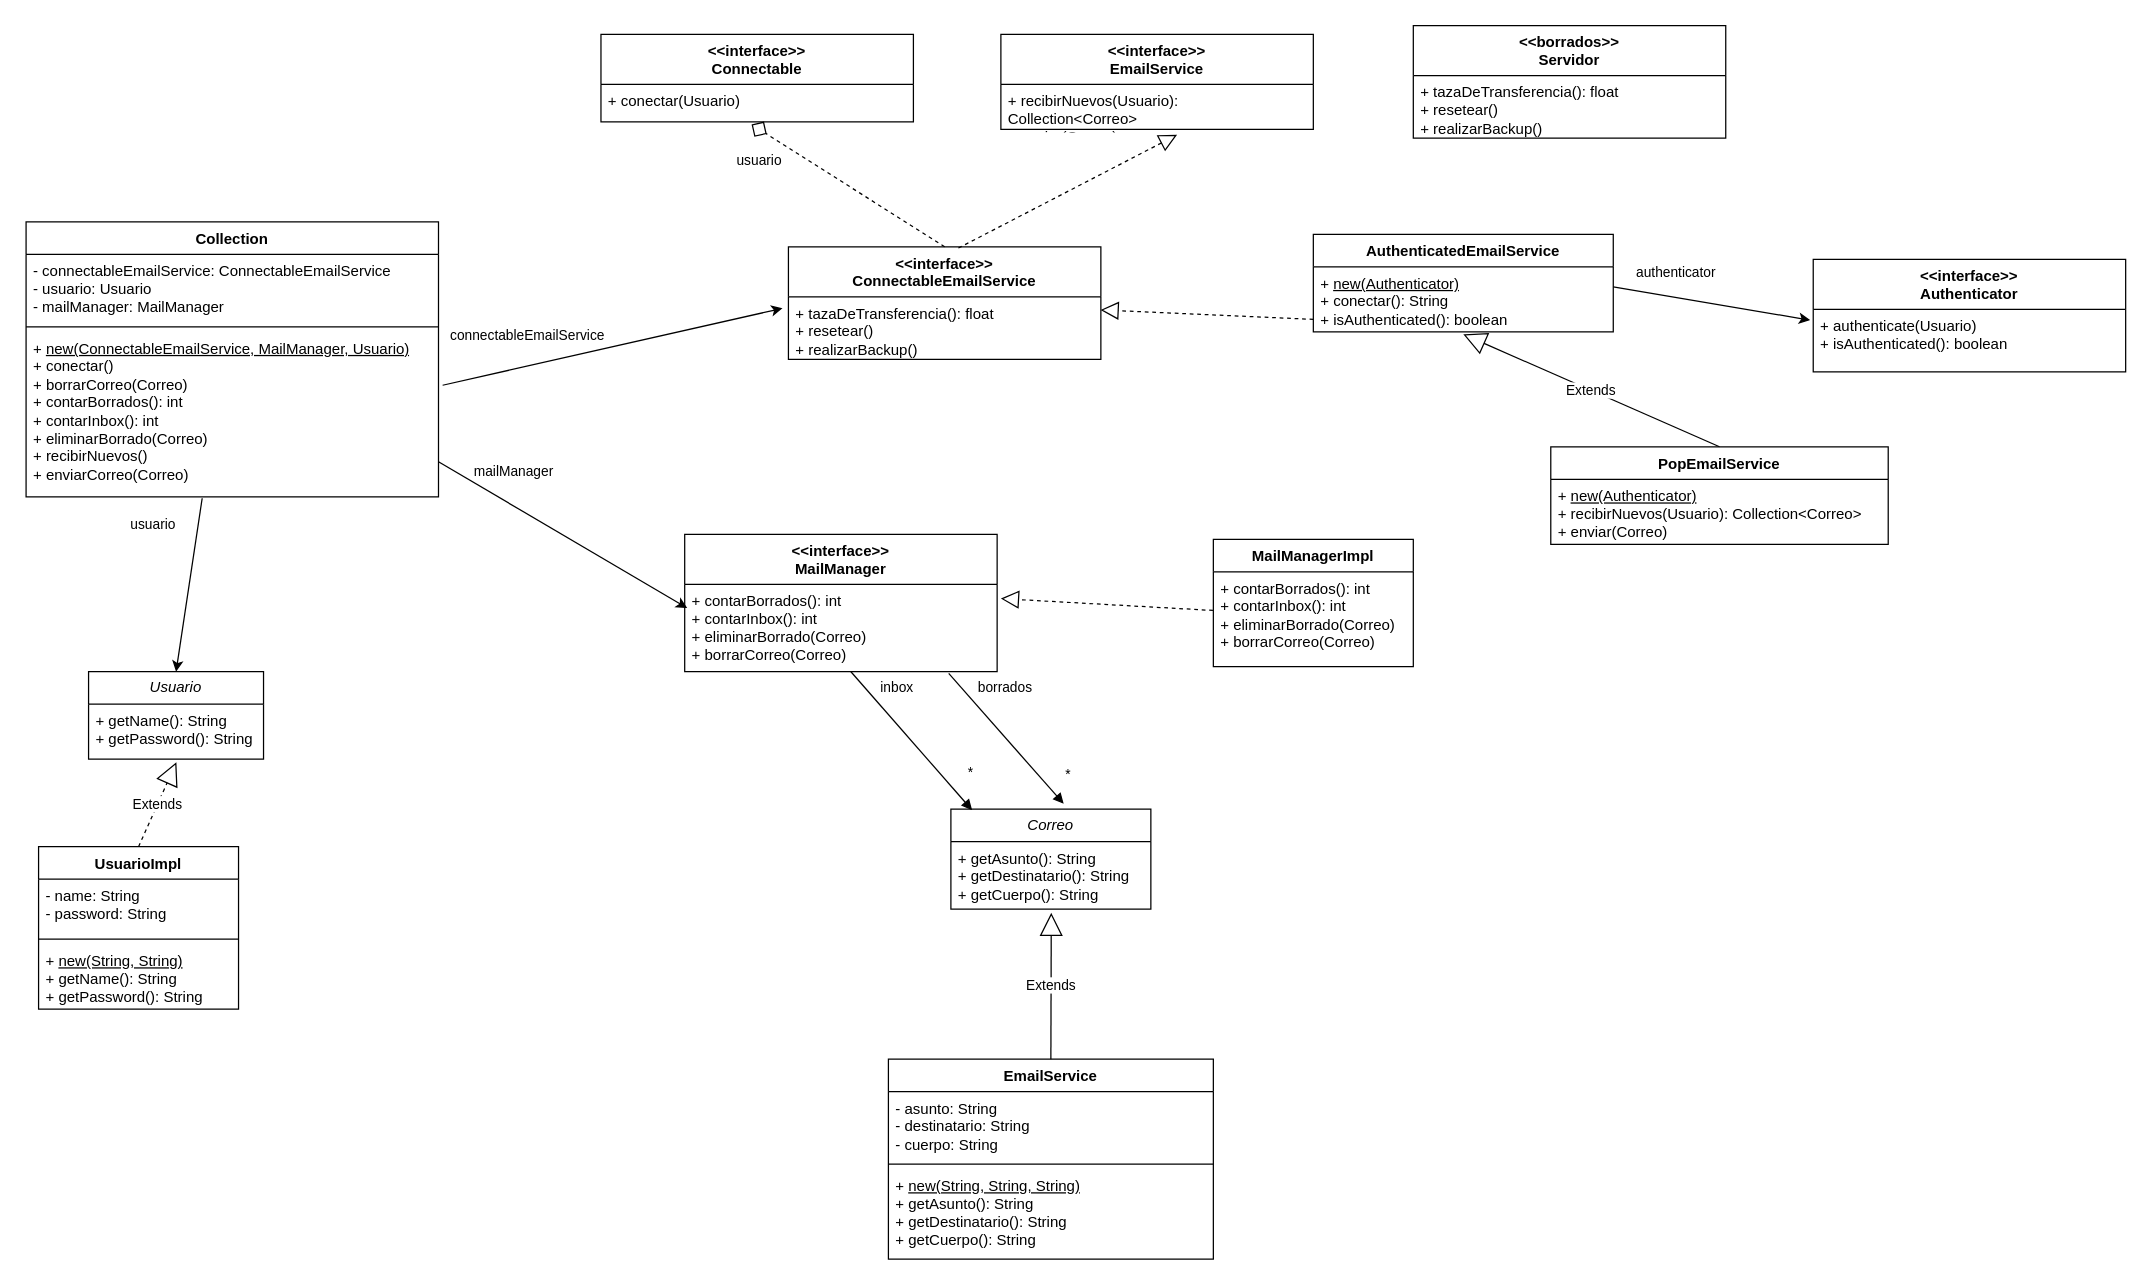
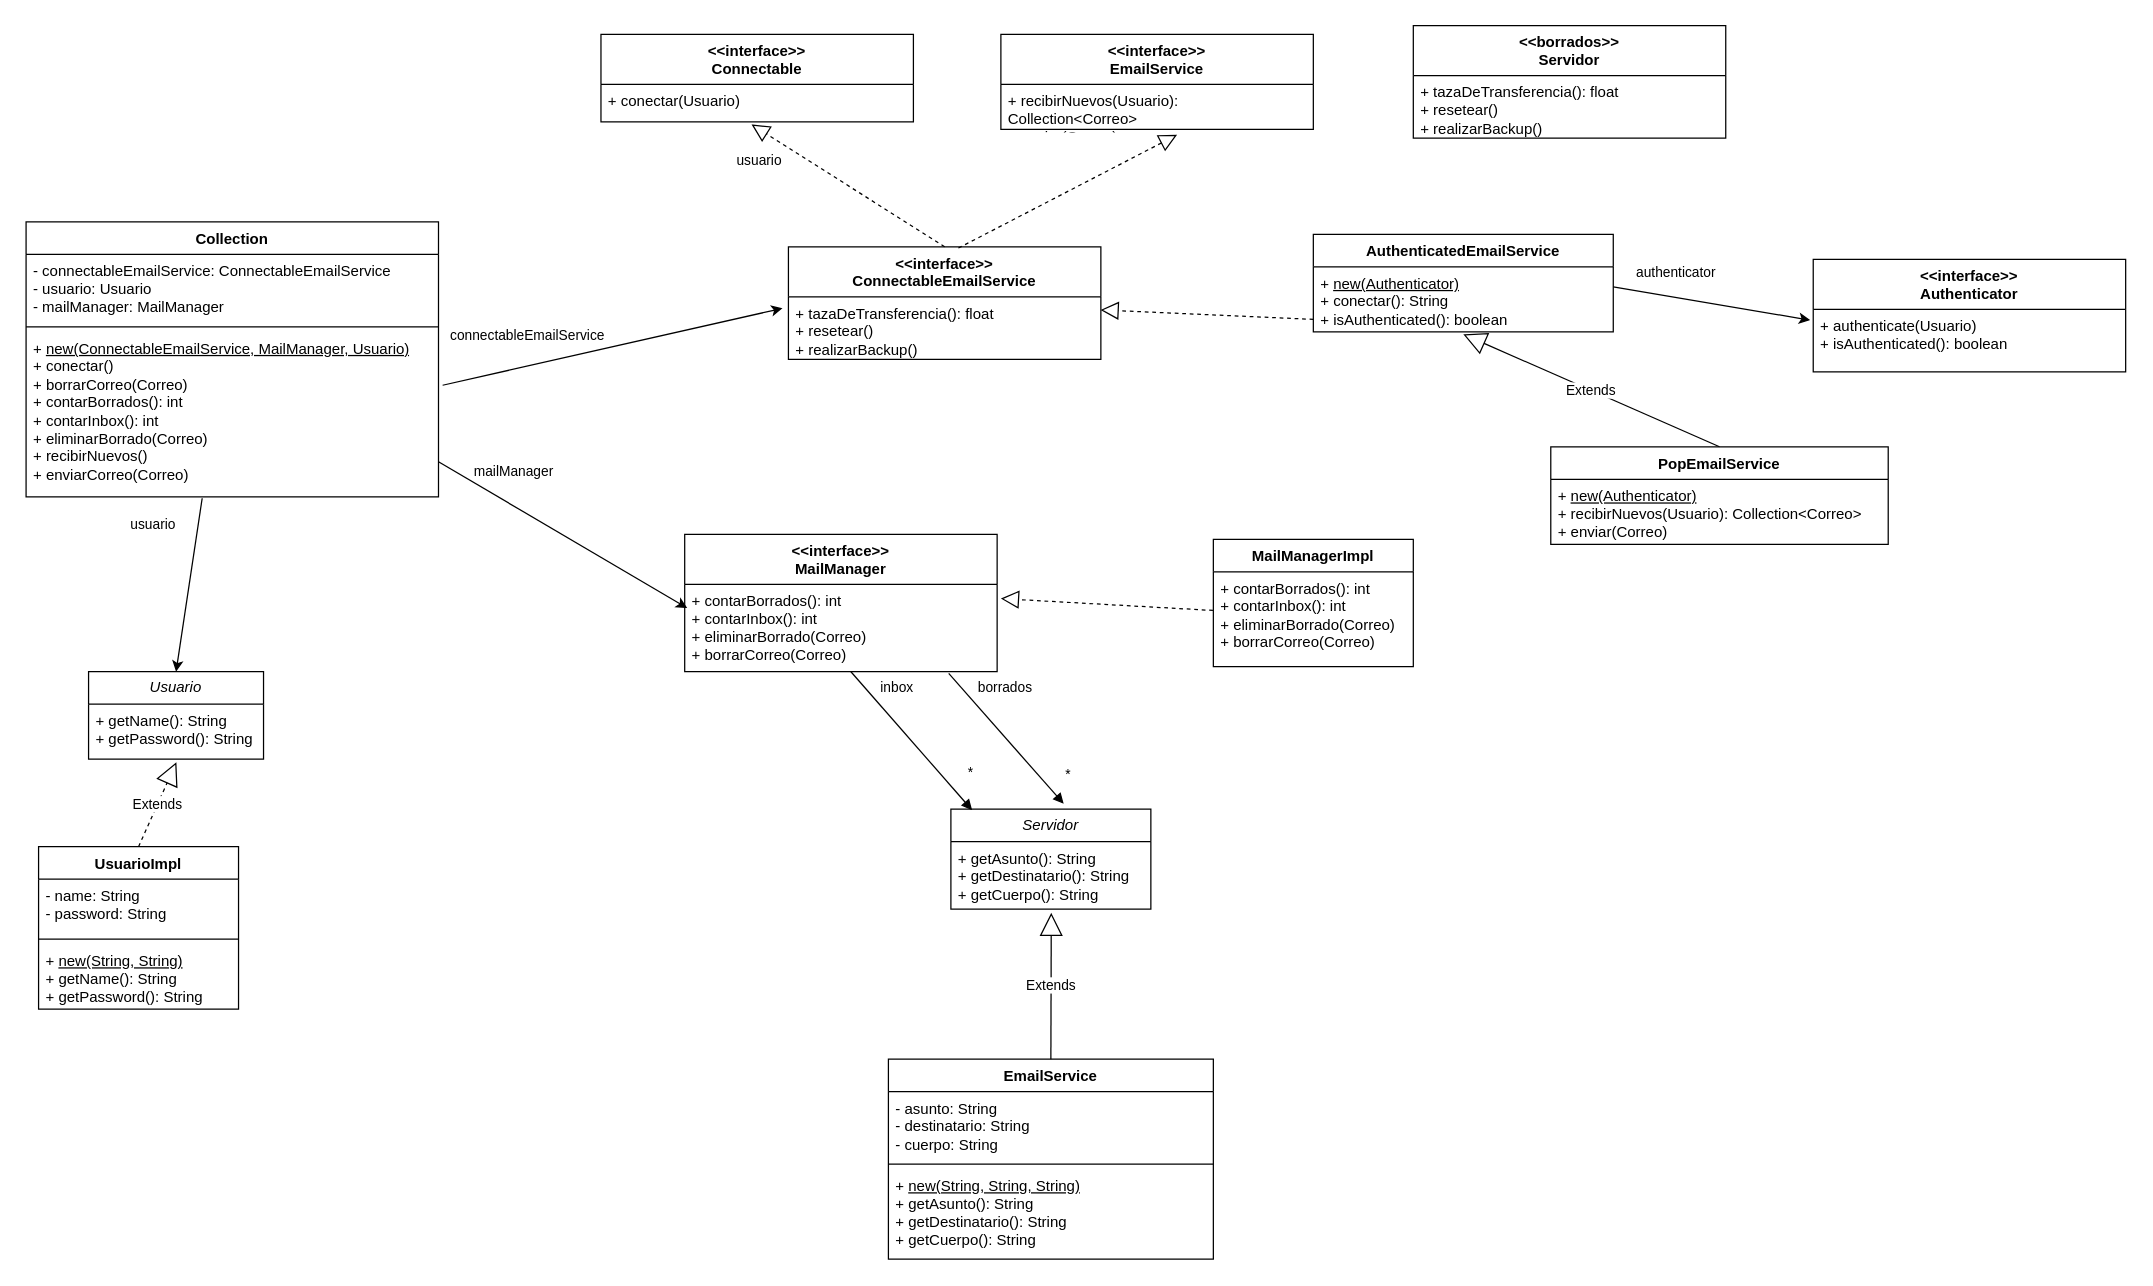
- <mxCell id="23" value="" style="endArrow=diamond;dashed=1;endFill=0;endSize=12;html=1;rounded=0;exitX=0.5;exitY=0;exitDx=0;exitDy=0;entryX=0.482;entryY=1.068;entryDx=0;entryDy=0;entryPerimeter=0;" edge="1" parent="1" source="21" target="20"><mxGeometry width="160" relative="1" as="geometry"><mxPoint x="590" y="147" as="sourcePoint" /><mxPoint x="750" y="147" as="targetPoint" /></mxGeometry></mxCell>
+ <mxCell id="23" value="" style="endArrow=block;dashed=1;endFill=0;endSize=12;html=1;rounded=0;exitX=0.5;exitY=0;exitDx=0;exitDy=0;entryX=0.482;entryY=1.068;entryDx=0;entryDy=0;entryPerimeter=0;" edge="1" parent="1" source="21" target="20"><mxGeometry width="160" relative="1" as="geometry"><mxPoint x="590" y="147" as="sourcePoint" /><mxPoint x="750" y="147" as="targetPoint" /></mxGeometry></mxCell>
- <mxCell id="42" value="&lt;i&gt;Correo&lt;/i&gt;" style="swimlane;fontStyle=0;childLayout=stackLayout;horizontal=1;startSize=26;fillColor=none;horizontalStack=0;resizeParent=1;resizeParentMax=0;resizeLast=0;collapsible=1;marginBottom=0;whiteSpace=wrap;html=1;" vertex="1" parent="1"><mxGeometry x="760" y="647" width="160" height="80" as="geometry" /></mxCell>
+ <mxCell id="42" value="&lt;i&gt;Servidor&lt;/i&gt;" style="swimlane;fontStyle=0;childLayout=stackLayout;horizontal=1;startSize=26;fillColor=none;horizontalStack=0;resizeParent=1;resizeParentMax=0;resizeLast=0;collapsible=1;marginBottom=0;whiteSpace=wrap;html=1;" vertex="1" parent="1"><mxGeometry x="760" y="647" width="160" height="80" as="geometry" /></mxCell>
